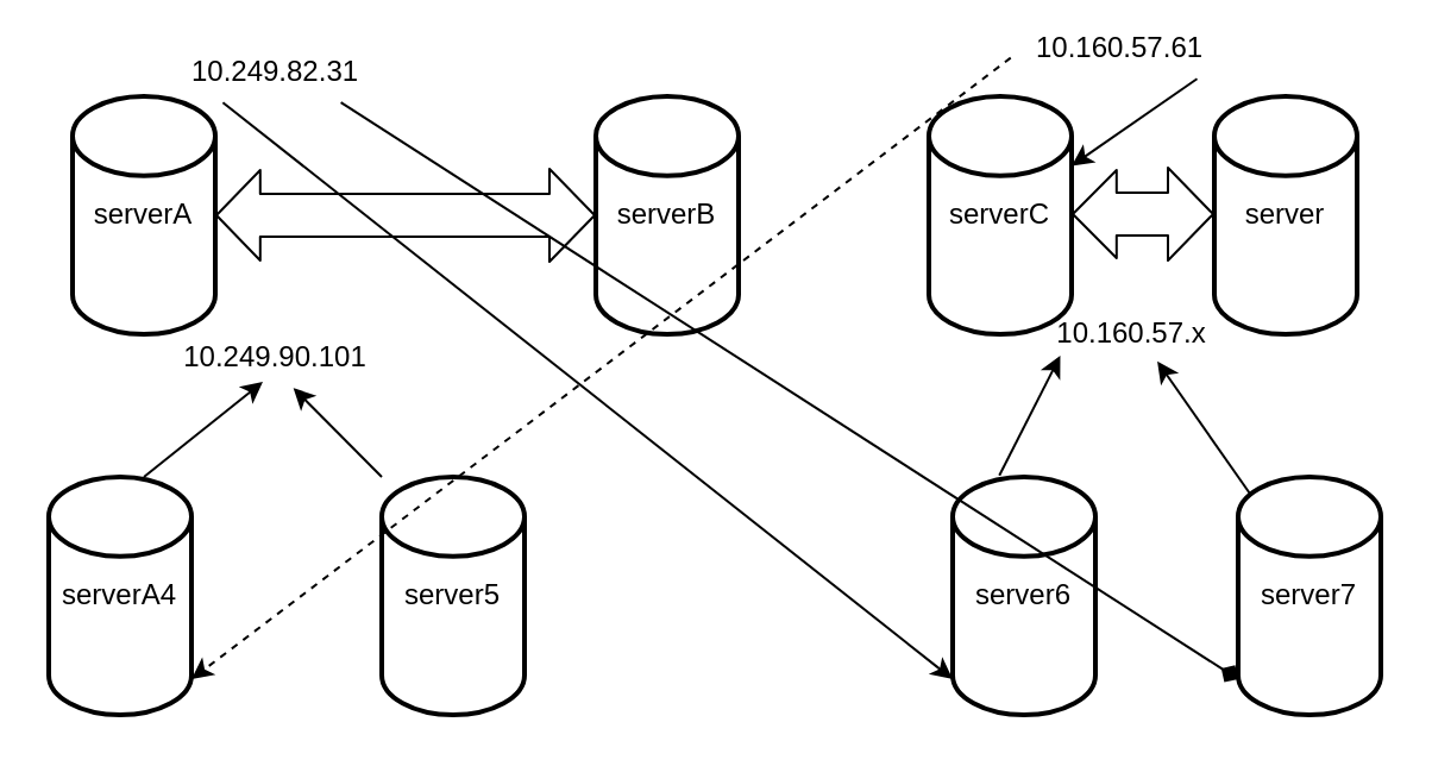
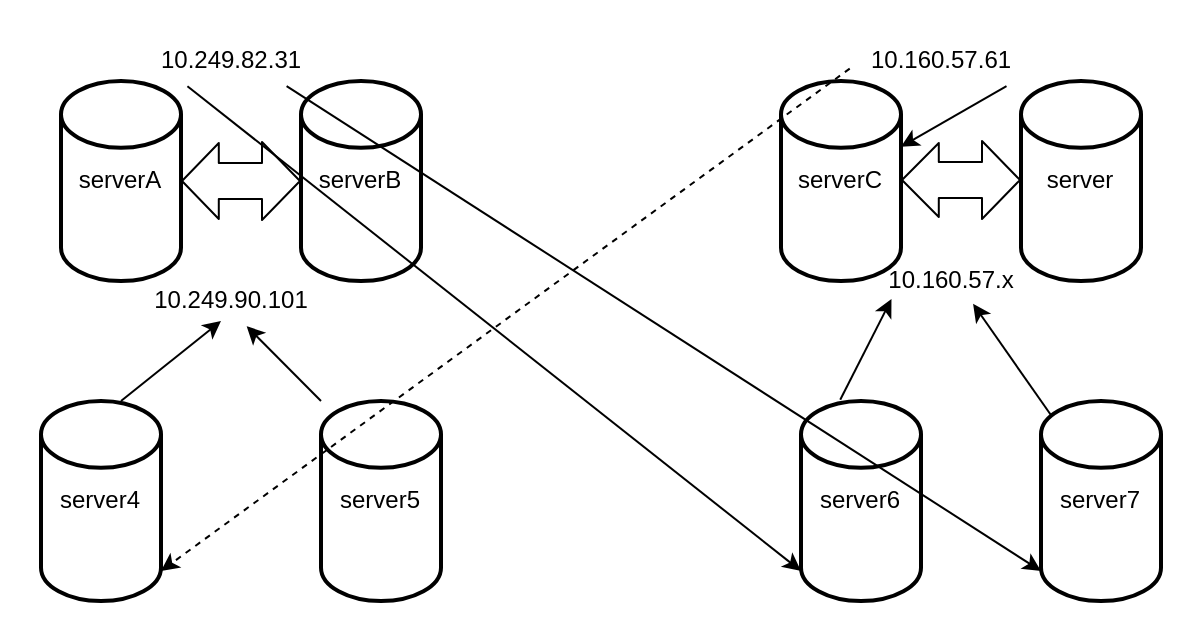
- <mxCell id="16" value="10.160.57.61" style="text;html=1;align=center;verticalAlign=middle;resizable=0;points=[];autosize=1;strokeColor=none;" vertex="1" parent="1"><mxGeometry x="425" y="10" width="90" height="20" as="geometry" /></mxCell>
+ <mxCell id="16" value="10.160.57.61" style="text;html=1;align=center;verticalAlign=middle;resizable=0;points=[];autosize=1;strokeColor=none;" vertex="1" parent="1"><mxGeometry x="425" y="20" width="90" height="20" as="geometry" /></mxCell>
- <mxCell id="3" value="serverB" style="strokeWidth=2;html=1;shape=mxgraph.flowchart.database;whiteSpace=wrap;" vertex="1" parent="1"><mxGeometry x="250" y="40" width="60" height="100" as="geometry" /></mxCell>
+ <mxCell id="3" value="serverB" style="strokeWidth=2;html=1;shape=mxgraph.flowchart.database;whiteSpace=wrap;" vertex="1" parent="1"><mxGeometry x="150" y="40" width="60" height="100" as="geometry" /></mxCell>
- <mxCell id="6" value="serverA4" style="strokeWidth=2;html=1;shape=mxgraph.flowchart.database;whiteSpace=wrap;" vertex="1" parent="1"><mxGeometry x="20" y="200" width="60" height="100" as="geometry" /></mxCell>
+ <mxCell id="6" value="server4" style="strokeWidth=2;html=1;shape=mxgraph.flowchart.database;whiteSpace=wrap;" vertex="1" parent="1"><mxGeometry x="20" y="200" width="60" height="100" as="geometry" /></mxCell>
- <mxCell id="23" value="" style="endArrow=diamond;html=1;exitX=0.809;exitY=1.13;exitDx=0;exitDy=0;exitPerimeter=0;entryX=0;entryY=0.85;entryDx=0;entryDy=0;entryPerimeter=0;" edge="1" parent="1" source="12" target="8"><mxGeometry width="50" height="50" relative="1" as="geometry"><mxPoint x="150" y="42" as="sourcePoint" /><mxPoint x="250" y="140" as="targetPoint" /></mxGeometry></mxCell>
+ <mxCell id="23" value="" style="endArrow=classic;html=1;exitX=0.809;exitY=1.13;exitDx=0;exitDy=0;exitPerimeter=0;entryX=0;entryY=0.85;entryDx=0;entryDy=0;entryPerimeter=0;" edge="1" parent="1" source="12" target="8"><mxGeometry width="50" height="50" relative="1" as="geometry"><mxPoint x="150" y="42" as="sourcePoint" /><mxPoint x="250" y="140" as="targetPoint" /></mxGeometry></mxCell>
